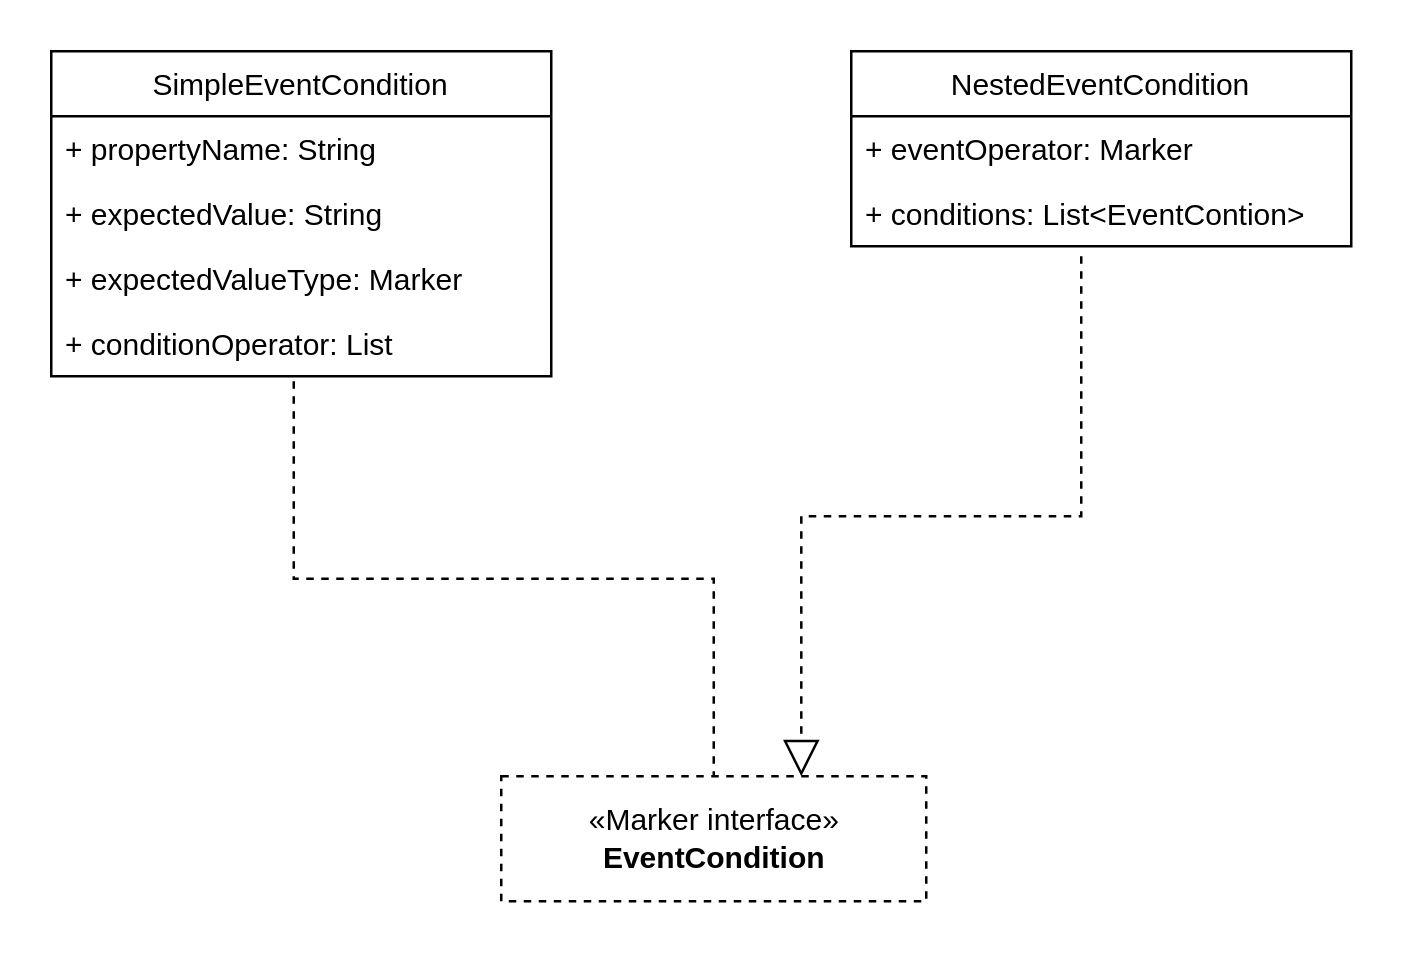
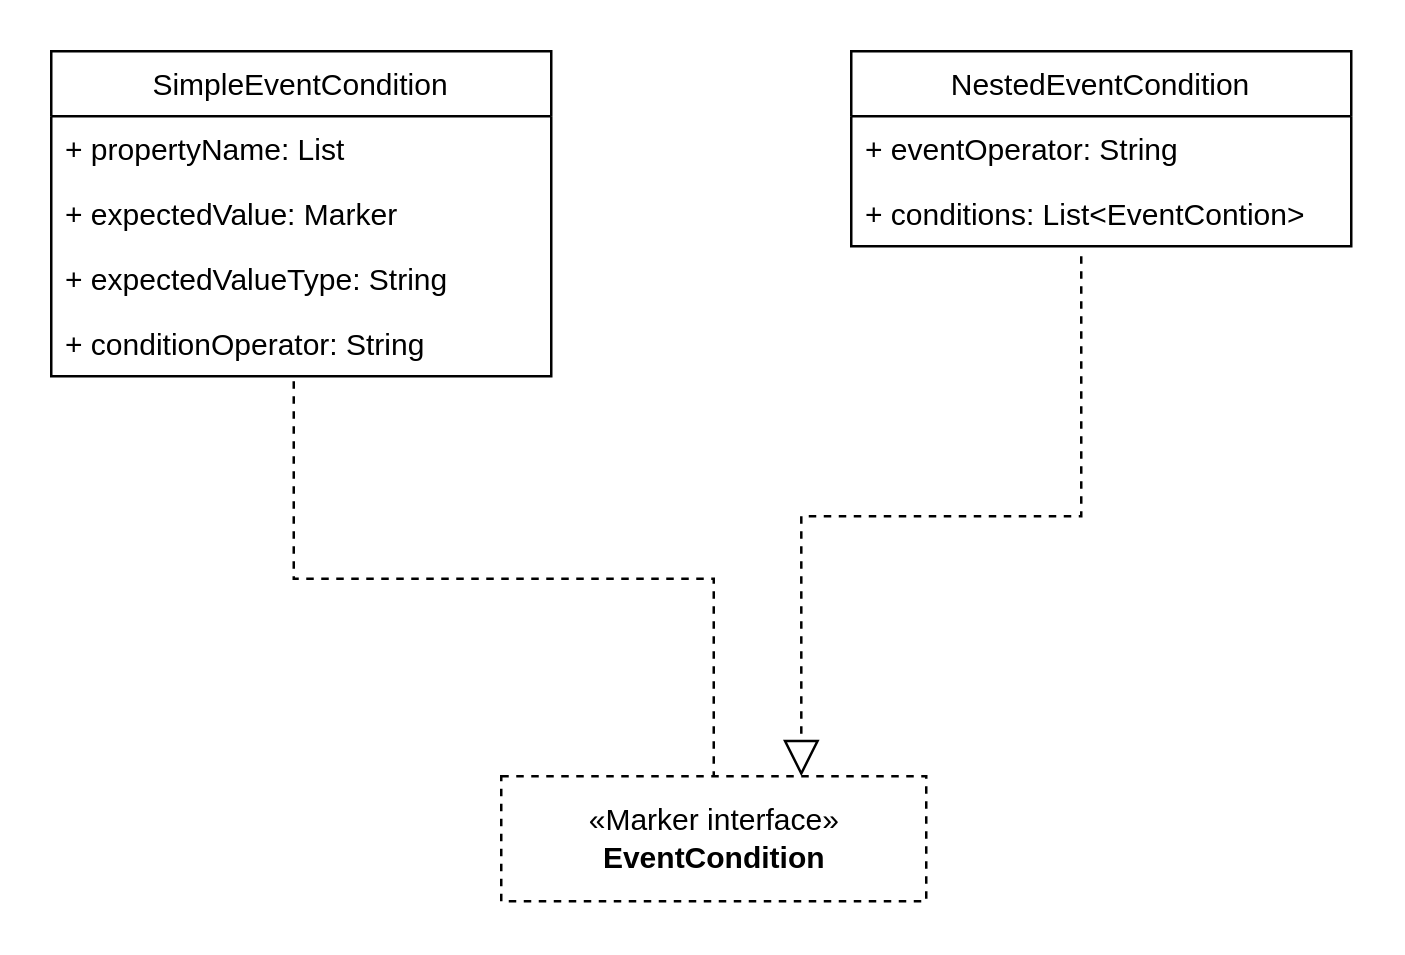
- <mxCell id="4" value="+ propertyName: String" style="text;strokeColor=none;fillColor=none;align=left;verticalAlign=top;spacingLeft=4;spacingRight=4;overflow=hidden;rotatable=0;points=[[0,0.5],[1,0.5]];portConstraint=eastwest;" vertex="1" parent="3"><mxGeometry y="26" width="200" height="26" as="geometry" /></mxCell>
+ <mxCell id="4" value="+ propertyName: List" style="text;strokeColor=none;fillColor=none;align=left;verticalAlign=top;spacingLeft=4;spacingRight=4;overflow=hidden;rotatable=0;points=[[0,0.5],[1,0.5]];portConstraint=eastwest;" vertex="1" parent="3"><mxGeometry y="26" width="200" height="26" as="geometry" /></mxCell>
- <mxCell id="10" value="+ eventOperator: Marker" style="text;strokeColor=none;fillColor=none;align=left;verticalAlign=top;spacingLeft=4;spacingRight=4;overflow=hidden;rotatable=0;points=[[0,0.5],[1,0.5]];portConstraint=eastwest;" vertex="1" parent="9"><mxGeometry y="26" width="200" height="26" as="geometry" /></mxCell>
+ <mxCell id="10" value="+ eventOperator: String" style="text;strokeColor=none;fillColor=none;align=left;verticalAlign=top;spacingLeft=4;spacingRight=4;overflow=hidden;rotatable=0;points=[[0,0.5],[1,0.5]];portConstraint=eastwest;" vertex="1" parent="9"><mxGeometry y="26" width="200" height="26" as="geometry" /></mxCell>
- <mxCell id="5" value="+ expectedValue: String" style="text;strokeColor=none;fillColor=none;align=left;verticalAlign=top;spacingLeft=4;spacingRight=4;overflow=hidden;rotatable=0;points=[[0,0.5],[1,0.5]];portConstraint=eastwest;" vertex="1" parent="3"><mxGeometry y="52" width="200" height="26" as="geometry" /></mxCell>
+ <mxCell id="5" value="+ expectedValue: Marker" style="text;strokeColor=none;fillColor=none;align=left;verticalAlign=top;spacingLeft=4;spacingRight=4;overflow=hidden;rotatable=0;points=[[0,0.5],[1,0.5]];portConstraint=eastwest;" vertex="1" parent="3"><mxGeometry y="52" width="200" height="26" as="geometry" /></mxCell>
- <mxCell id="6" value="+ expectedValueType: Marker" style="text;strokeColor=none;fillColor=none;align=left;verticalAlign=top;spacingLeft=4;spacingRight=4;overflow=hidden;rotatable=0;points=[[0,0.5],[1,0.5]];portConstraint=eastwest;" vertex="1" parent="3"><mxGeometry y="78" width="200" height="26" as="geometry" /></mxCell>
+ <mxCell id="6" value="+ expectedValueType: String" style="text;strokeColor=none;fillColor=none;align=left;verticalAlign=top;spacingLeft=4;spacingRight=4;overflow=hidden;rotatable=0;points=[[0,0.5],[1,0.5]];portConstraint=eastwest;" vertex="1" parent="3"><mxGeometry y="78" width="200" height="26" as="geometry" /></mxCell>
- <mxCell id="7" value="+ conditionOperator: List" style="text;strokeColor=none;fillColor=none;align=left;verticalAlign=top;spacingLeft=4;spacingRight=4;overflow=hidden;rotatable=0;points=[[0,0.5],[1,0.5]];portConstraint=eastwest;" vertex="1" parent="3"><mxGeometry y="104" width="200" height="26" as="geometry" /></mxCell>
+ <mxCell id="7" value="+ conditionOperator: String" style="text;strokeColor=none;fillColor=none;align=left;verticalAlign=top;spacingLeft=4;spacingRight=4;overflow=hidden;rotatable=0;points=[[0,0.5],[1,0.5]];portConstraint=eastwest;" vertex="1" parent="3"><mxGeometry y="104" width="200" height="26" as="geometry" /></mxCell>
